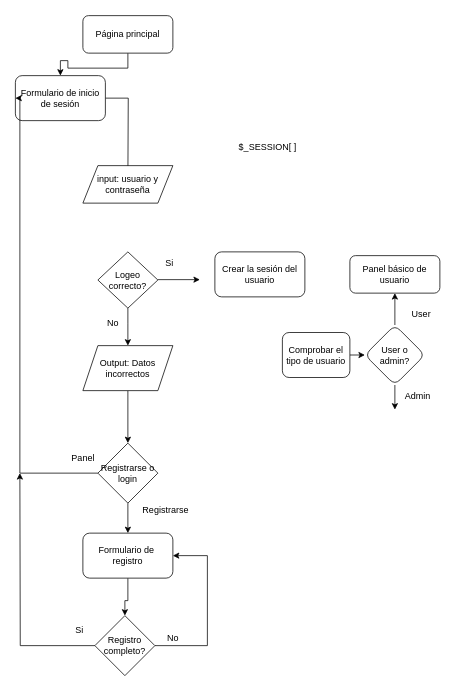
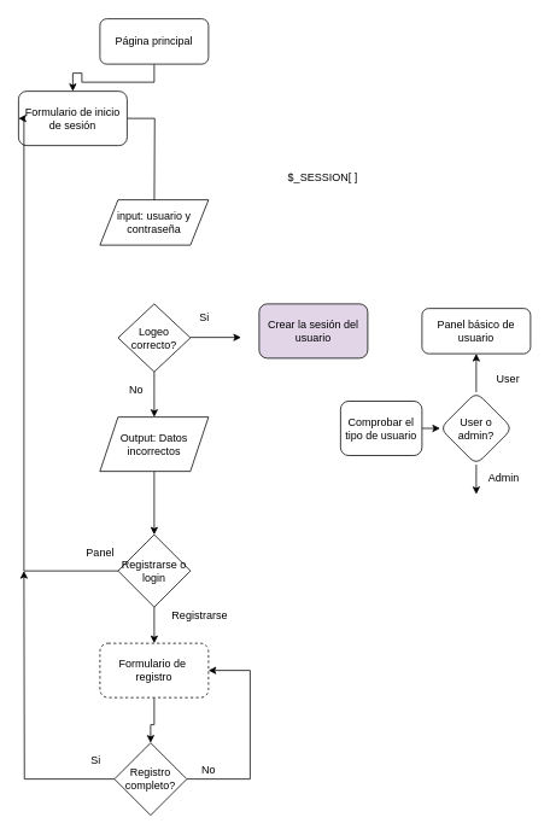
- <mxCell id="34" value="Crear la sesión del usuario" style="rounded=1;whiteSpace=wrap;html=1;" vertex="1" parent="1"><mxGeometry x="286" y="335" width="120" height="60" as="geometry" /></mxCell>
+ <mxCell id="34" value="Crear la sesión del usuario" style="rounded=1;whiteSpace=wrap;html=1;fillColor=#e1d5e7;" vertex="1" parent="1"><mxGeometry x="286" y="335" width="120" height="60" as="geometry" /></mxCell>
- <mxCell id="19" value="Formulario de&amp;nbsp; registro" style="whiteSpace=wrap;html=1;rounded=1;" parent="1" vertex="1"><mxGeometry x="110" y="710" width="120" height="60" as="geometry" /></mxCell>
+ <mxCell id="19" value="Formulario de&amp;nbsp; registro" style="whiteSpace=wrap;html=1;rounded=1;dashed=1;" parent="1" vertex="1"><mxGeometry x="110" y="710" width="120" height="60" as="geometry" /></mxCell>
